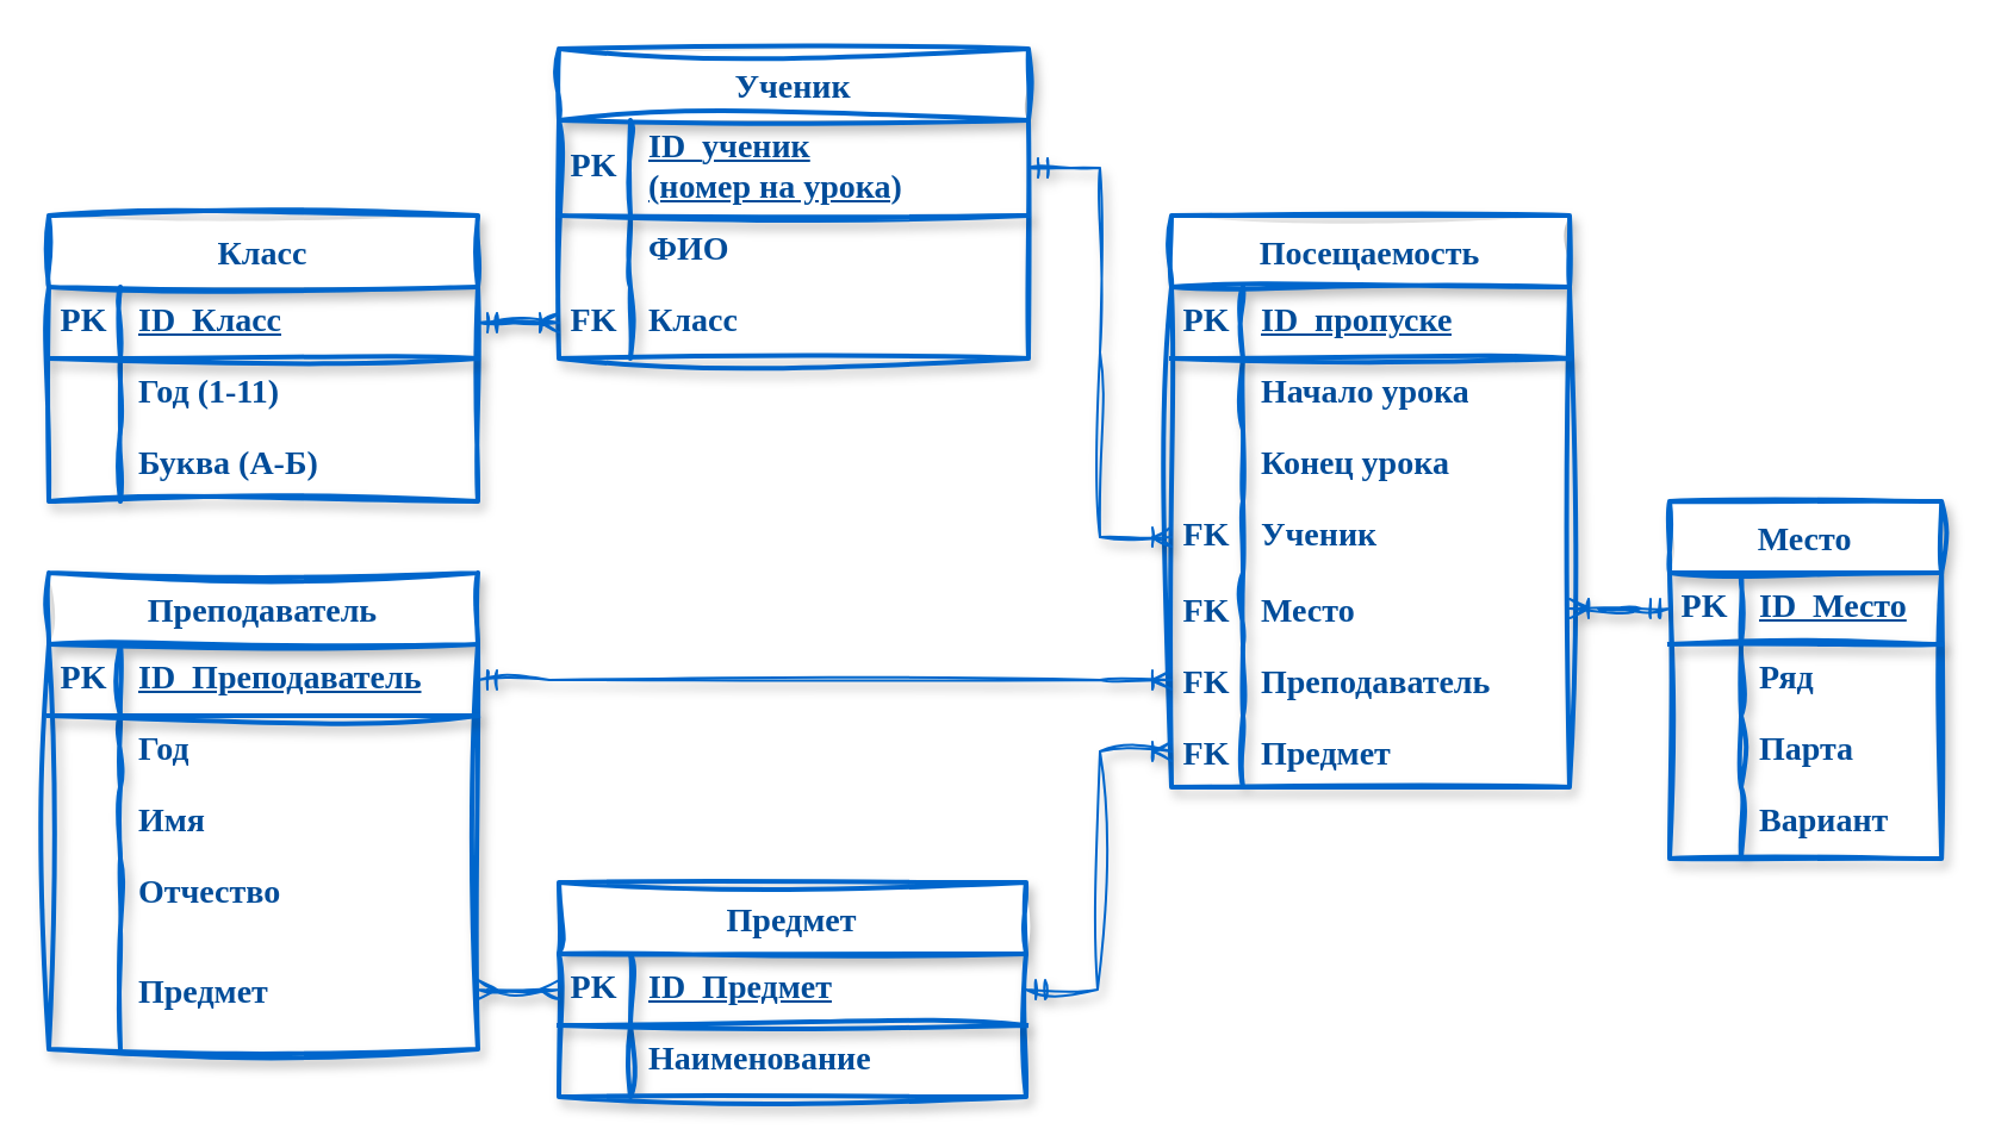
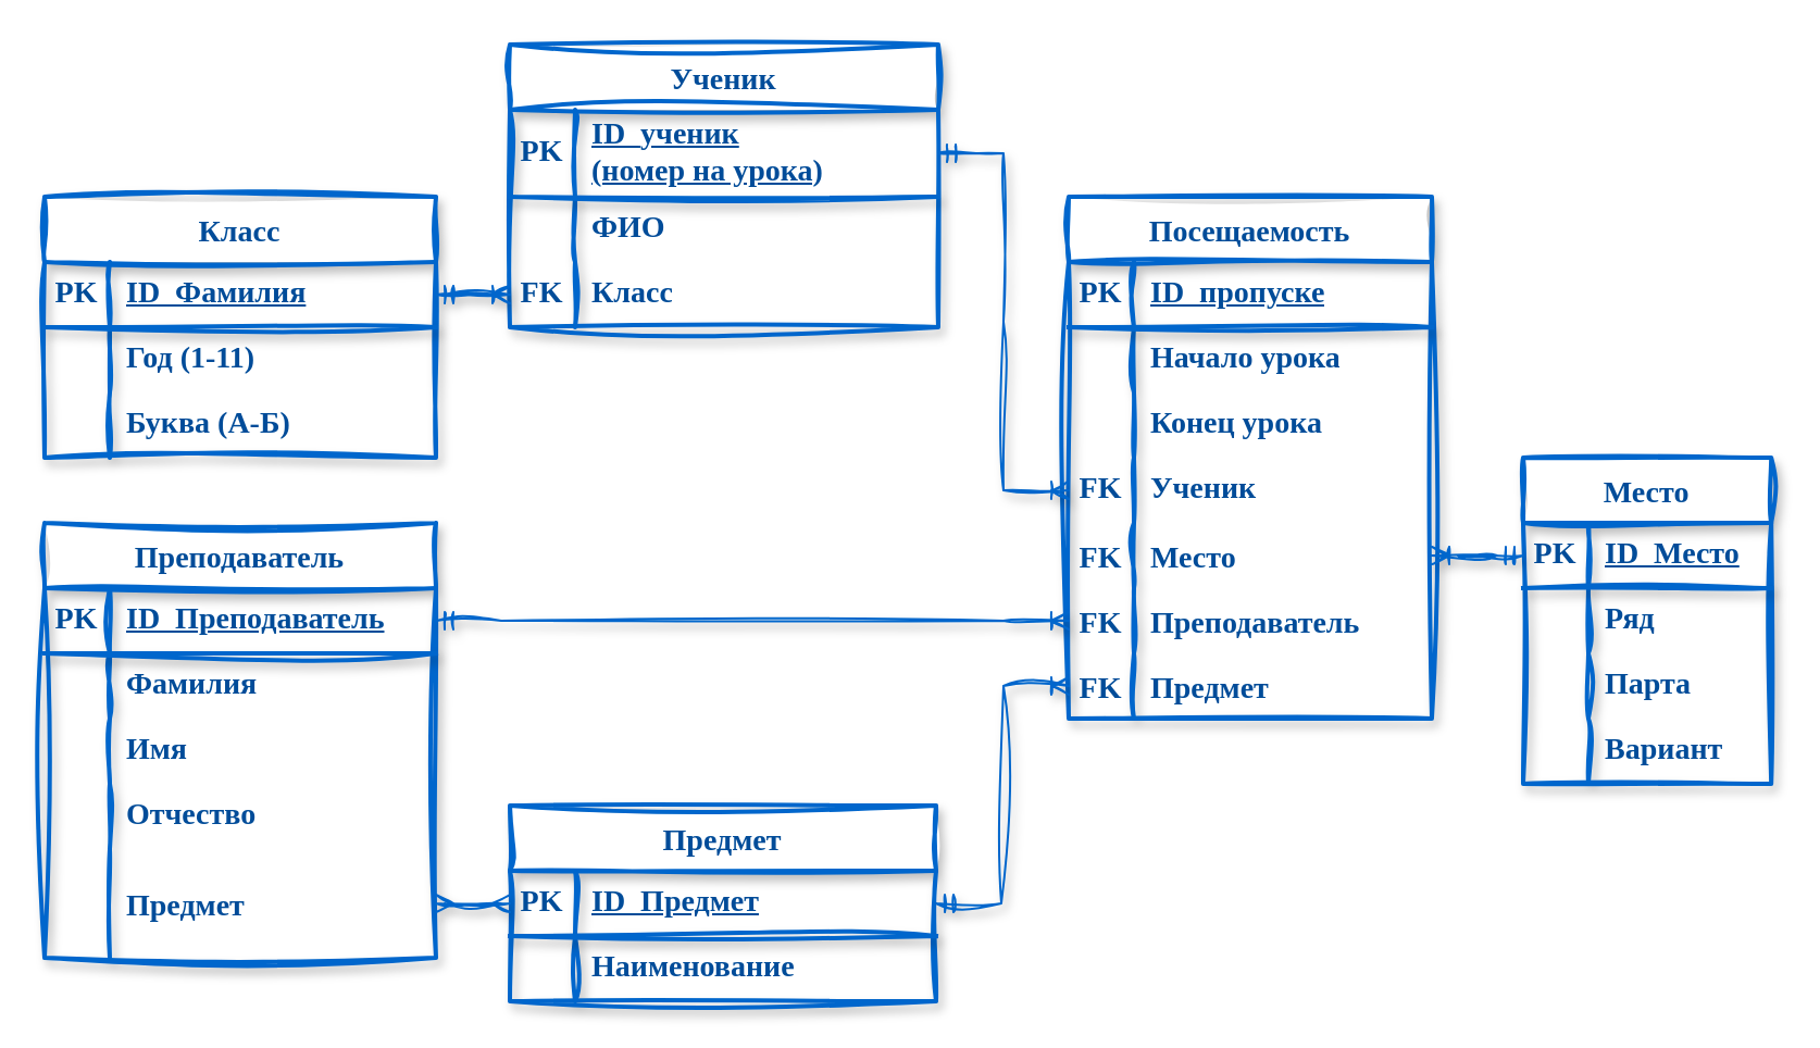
- <mxCell id="15" value="ID_Класс" style="shape=partialRectangle;connectable=0;fillColor=none;top=0;left=0;bottom=0;right=0;align=left;spacingLeft=6;fontStyle=5;overflow=hidden;whiteSpace=wrap;sketch=1;curveFitting=1;jiggle=2;strokeWidth=2;strokeColor=#0066CC;shadow=1;fontFamily=Comic Sans MS;fontColor=#004C99;labelBackgroundColor=none;fontSize=14;" vertex="1" parent="13"><mxGeometry x="30" width="150" height="30" as="geometry"><mxRectangle width="150" height="30" as="alternateBounds" /></mxGeometry></mxCell>
+ <mxCell id="15" value="ID_Фамилия" style="shape=partialRectangle;connectable=0;fillColor=none;top=0;left=0;bottom=0;right=0;align=left;spacingLeft=6;fontStyle=5;overflow=hidden;whiteSpace=wrap;sketch=1;curveFitting=1;jiggle=2;strokeWidth=2;strokeColor=#0066CC;shadow=1;fontFamily=Comic Sans MS;fontColor=#004C99;labelBackgroundColor=none;fontSize=14;" vertex="1" parent="13"><mxGeometry x="30" width="150" height="30" as="geometry"><mxRectangle width="150" height="30" as="alternateBounds" /></mxGeometry></mxCell>
- <mxCell id="66" value="Год" style="shape=partialRectangle;connectable=0;fillColor=none;top=0;left=0;bottom=0;right=0;align=left;spacingLeft=6;overflow=hidden;whiteSpace=wrap;sketch=1;curveFitting=1;jiggle=2;strokeWidth=2;strokeColor=#0066CC;shadow=1;fontFamily=Comic Sans MS;fontStyle=1;fontColor=#004C99;labelBackgroundColor=none;fontSize=14;" vertex="1" parent="64"><mxGeometry x="30" width="150" height="30" as="geometry"><mxRectangle width="150" height="30" as="alternateBounds" /></mxGeometry></mxCell>
+ <mxCell id="66" value="Фамилия" style="shape=partialRectangle;connectable=0;fillColor=none;top=0;left=0;bottom=0;right=0;align=left;spacingLeft=6;overflow=hidden;whiteSpace=wrap;sketch=1;curveFitting=1;jiggle=2;strokeWidth=2;strokeColor=#0066CC;shadow=1;fontFamily=Comic Sans MS;fontStyle=1;fontColor=#004C99;labelBackgroundColor=none;fontSize=14;" vertex="1" parent="64"><mxGeometry x="30" width="150" height="30" as="geometry"><mxRectangle width="150" height="30" as="alternateBounds" /></mxGeometry></mxCell>
